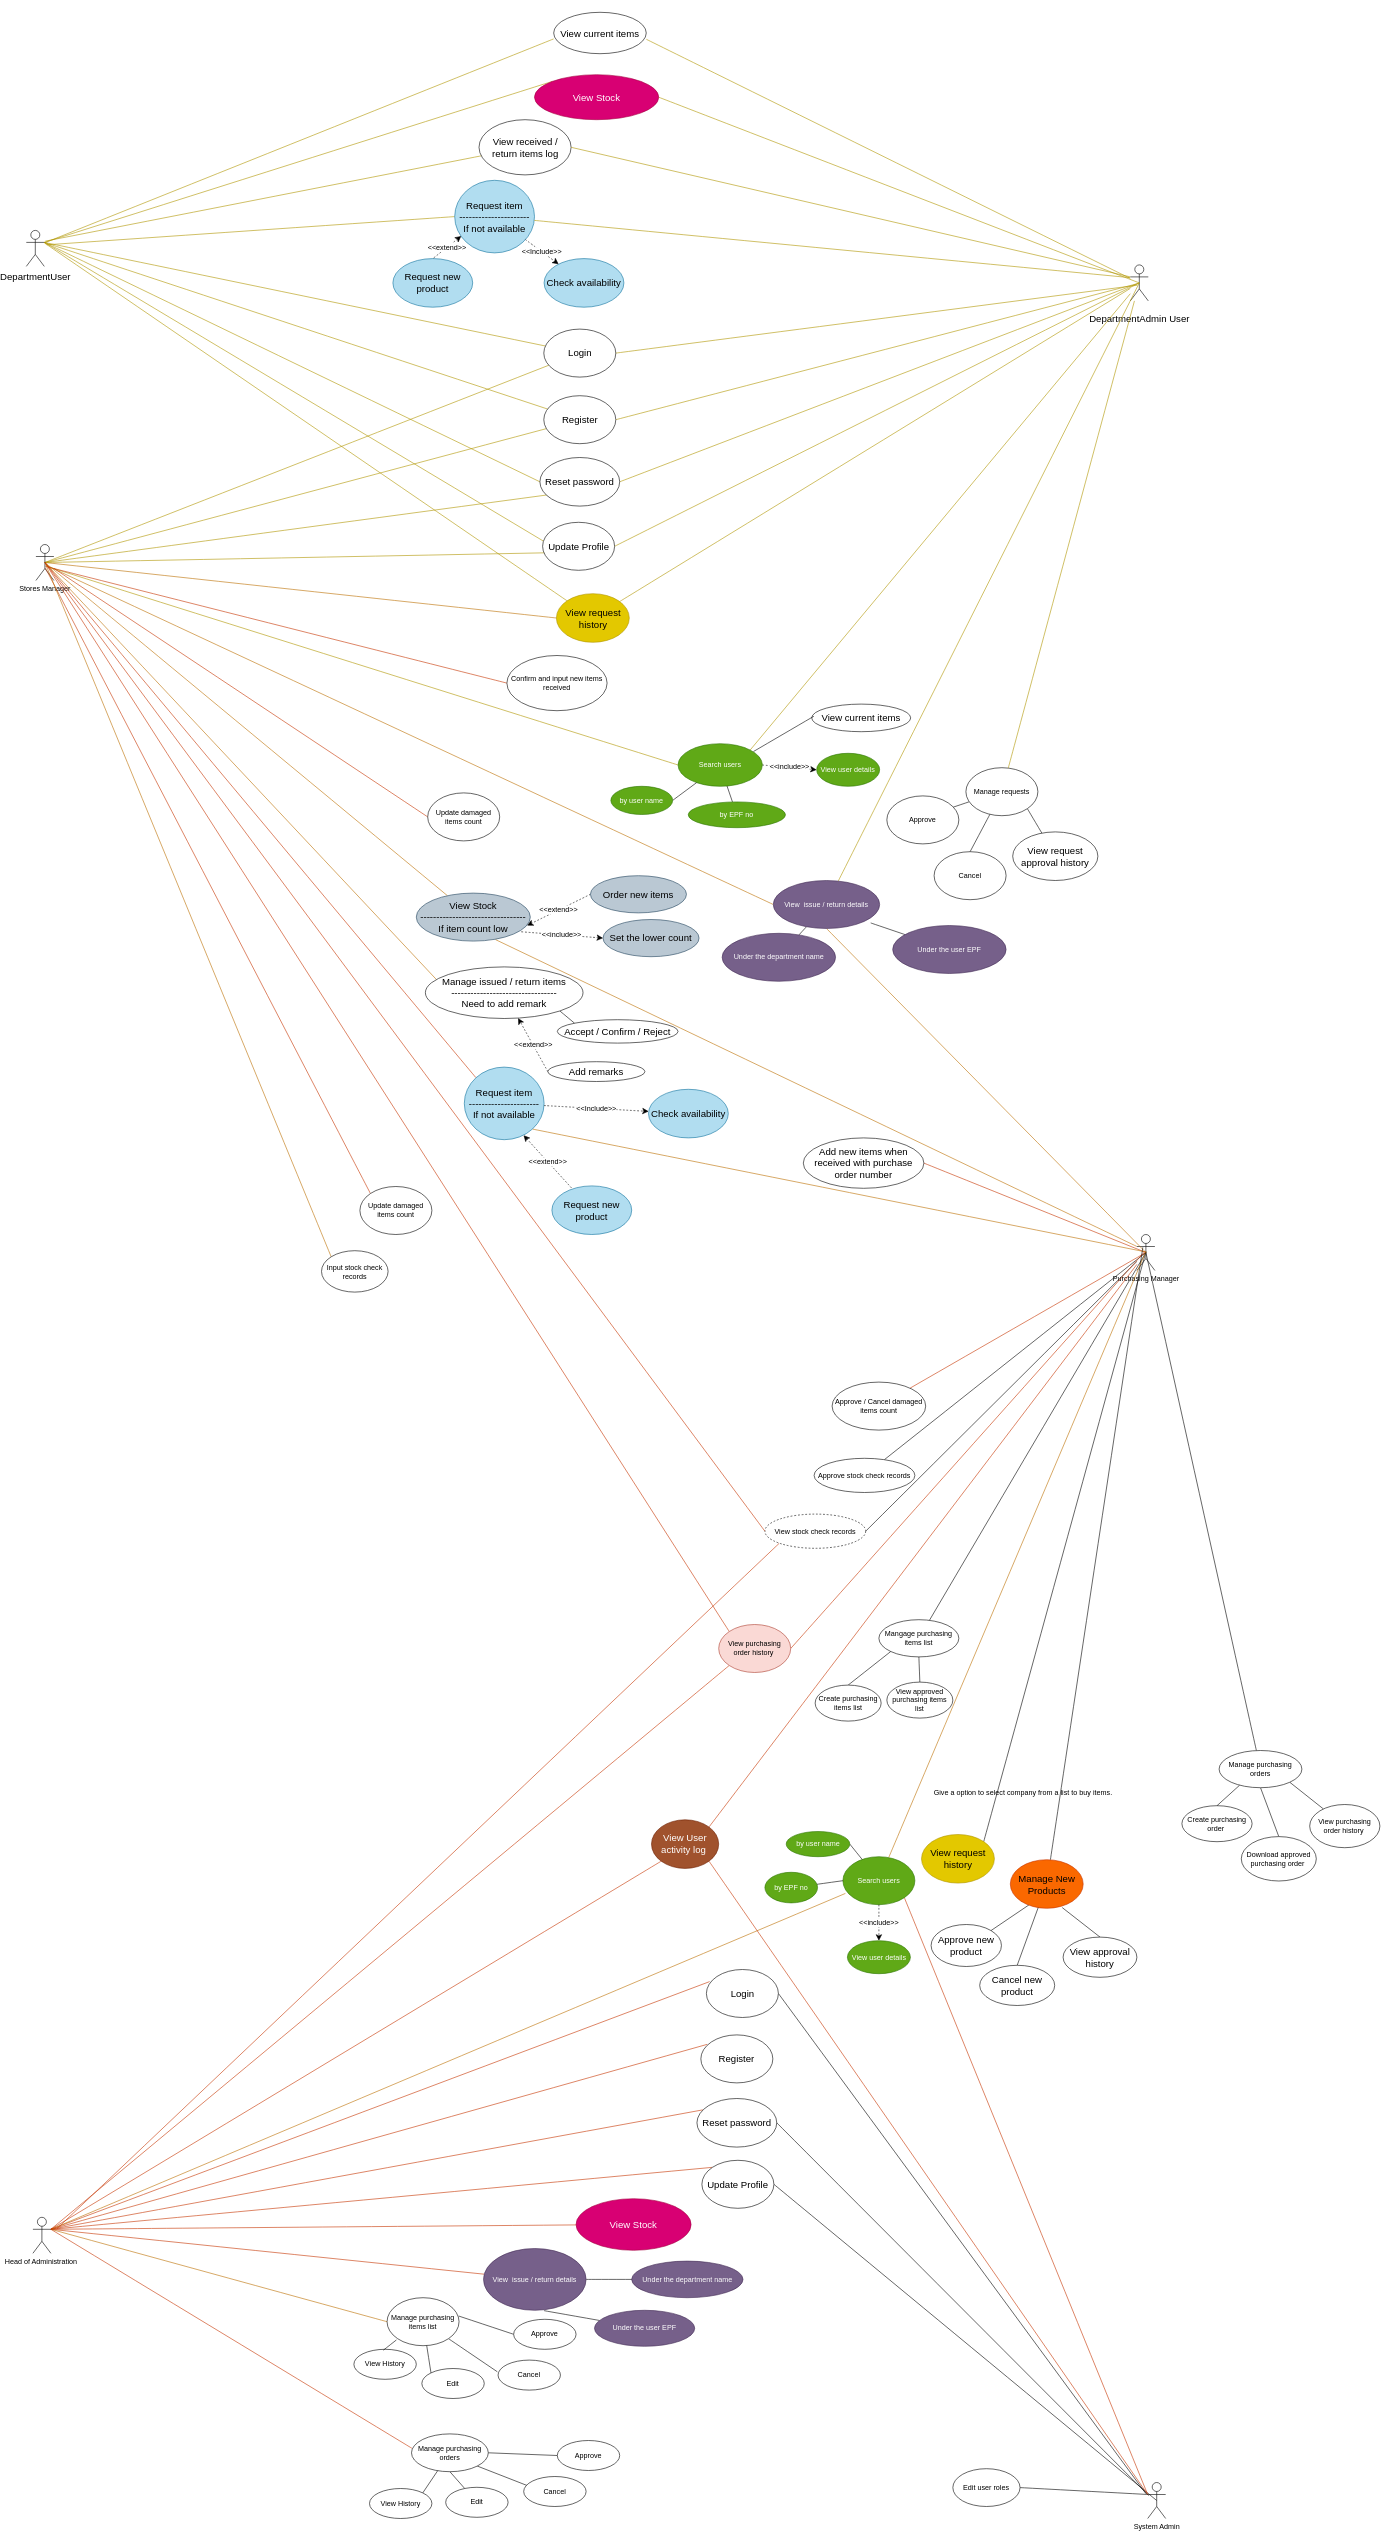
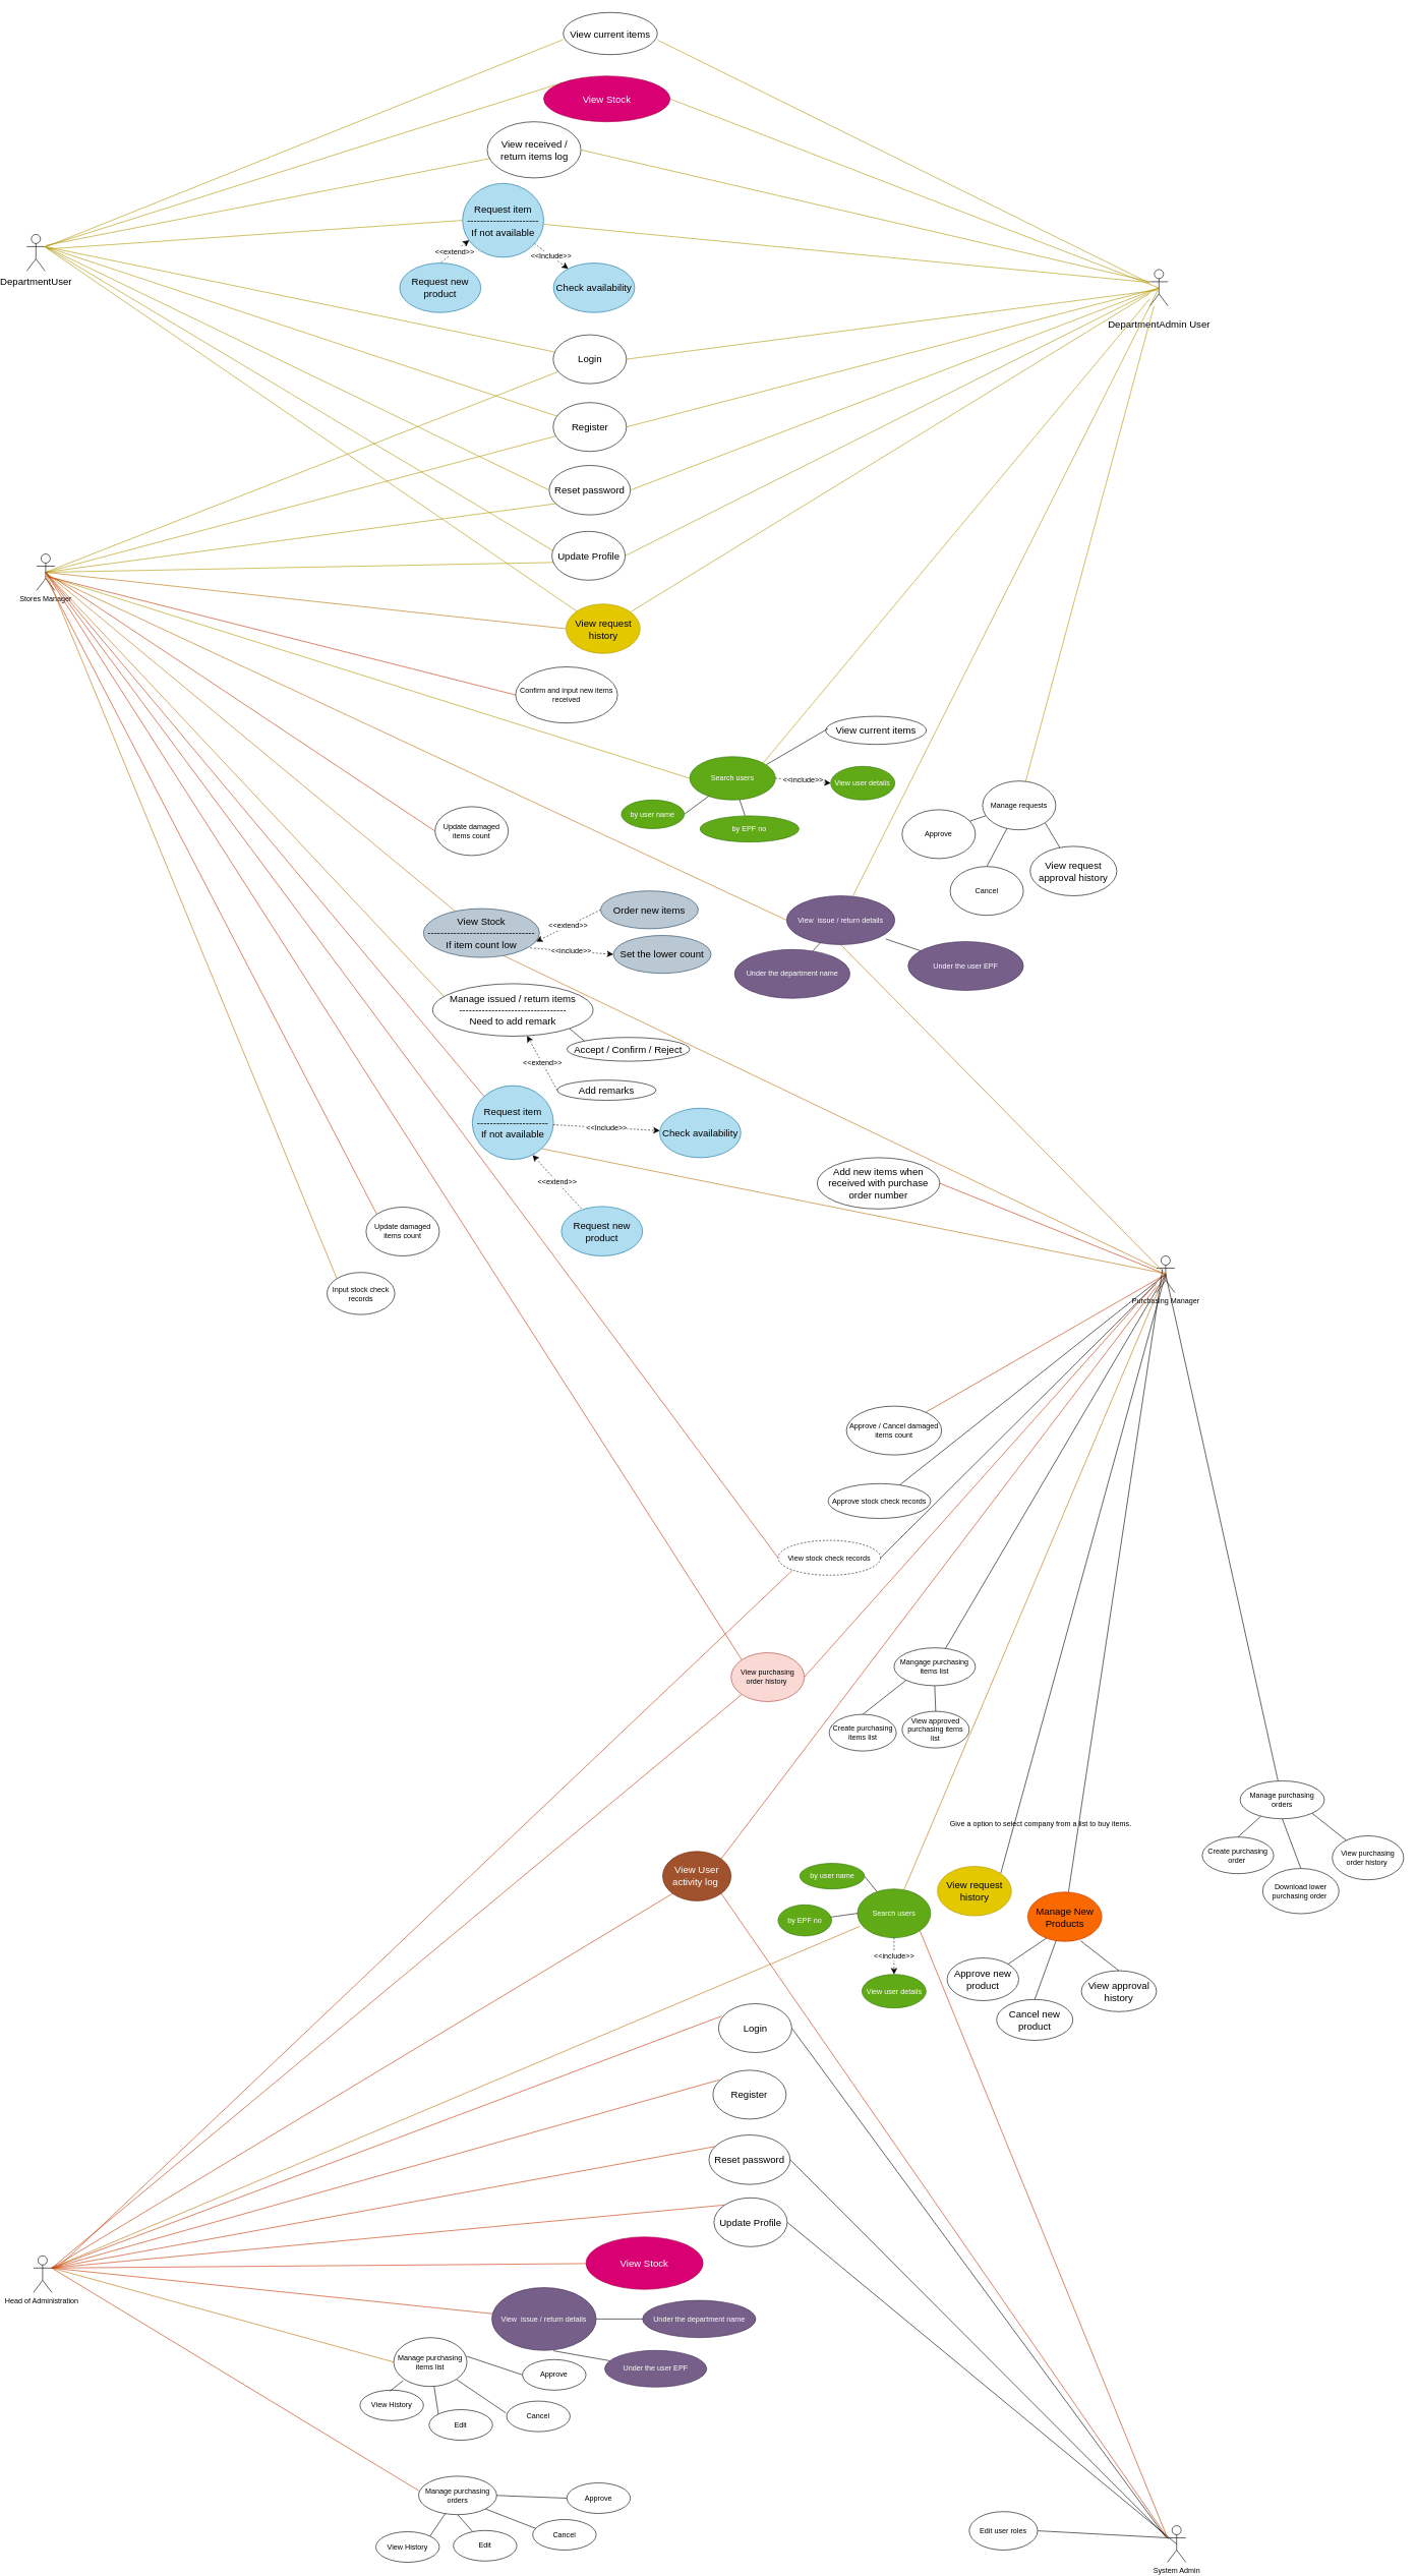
- <mxCell id="51" value="Download approved purchasing order&amp;nbsp;" style="ellipse;whiteSpace=wrap;html=1;fontFamily=Helvetica;fontSize=12;fontColor=default;container=0;" parent="1" vertex="1"><mxGeometry x="2045" y="3060.5" width="125" height="74" as="geometry" /></mxCell>
+ <mxCell id="51" value="Download lower purchasing order&amp;nbsp;" style="ellipse;whiteSpace=wrap;html=1;fontFamily=Helvetica;fontSize=12;fontColor=default;container=0;" parent="1" vertex="1"><mxGeometry x="2045" y="3060.5" width="125" height="74" as="geometry" /></mxCell>
